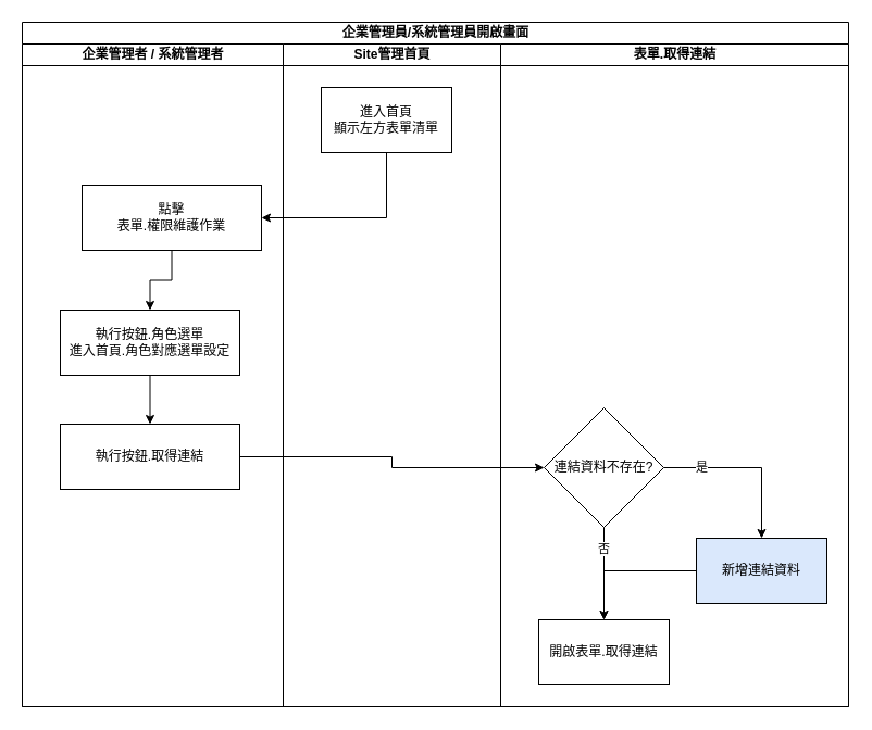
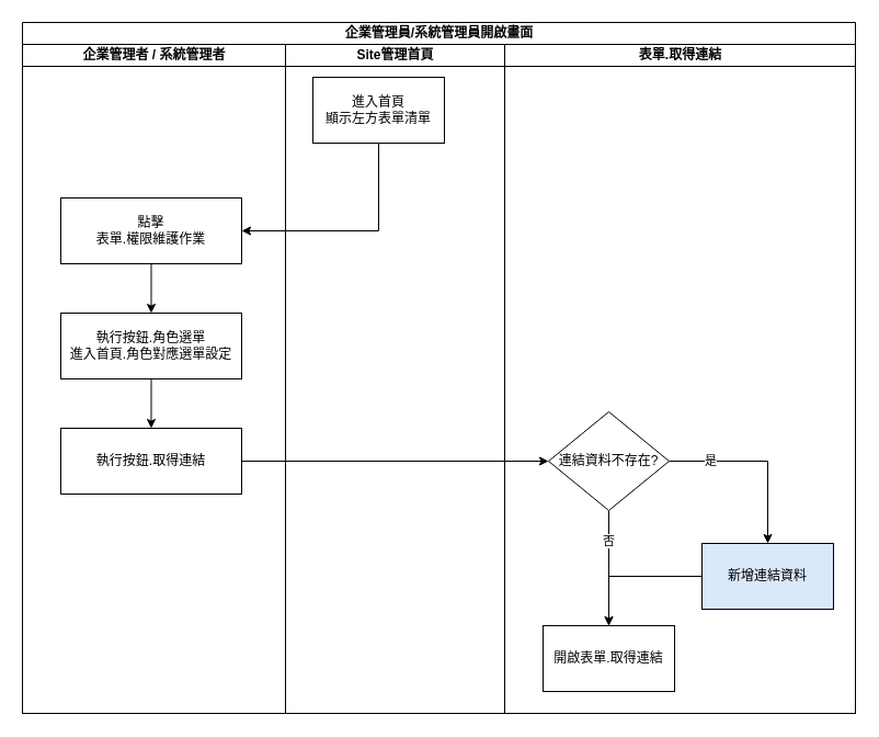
- <mxCell id="10" value="進入首頁&lt;br&gt;顯示左方表單清單" style="rounded=0;whiteSpace=wrap;html=1;" vertex="1" parent="9"><mxGeometry x="35" y="40" width="120" height="60" as="geometry" /></mxCell>
+ <mxCell id="10" value="進入首頁&lt;br&gt;顯示左方表單清單" style="rounded=0;whiteSpace=wrap;html=1;" vertex="1" parent="9"><mxGeometry x="25" y="30" width="120" height="60" as="geometry" /></mxCell>
- <mxCell id="5" value="點擊&lt;br&gt;表單.權限維護作業" style="rounded=0;whiteSpace=wrap;html=1;" vertex="1" parent="3"><mxGeometry x="55" y="130" width="165" height="60" as="geometry" /></mxCell>
+ <mxCell id="5" value="點擊&lt;br&gt;表單.權限維護作業" style="rounded=0;whiteSpace=wrap;html=1;" vertex="1" parent="3"><mxGeometry x="35" y="140" width="165" height="60" as="geometry" /></mxCell>
- <mxCell id="18" value="連結資料不存在?" style="rhombus;whiteSpace=wrap;html=1;" vertex="1" parent="12"><mxGeometry x="40" y="335" width="110" height="110" as="geometry" /></mxCell>
+ <mxCell id="18" value="連結資料不存在?" style="rhombus;whiteSpace=wrap;html=1;" vertex="1" parent="12"><mxGeometry x="40" y="335" width="110" height="90" as="geometry" /></mxCell>
